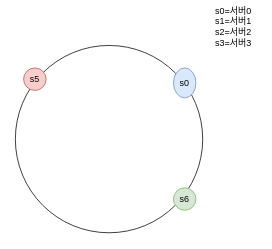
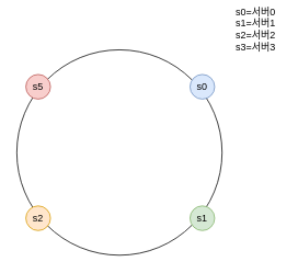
- <mxCell id="6" value="s0" style="ellipse;whiteSpace=wrap;html=1;fillColor=#dae8fc;strokeColor=#6c8ebf;" vertex="1" parent="1"><mxGeometry x="231" y="90" width="30" height="40" as="geometry" /></mxCell>
+ <mxCell id="6" value="s0" style="ellipse;whiteSpace=wrap;html=1;fillColor=#dae8fc;strokeColor=#6c8ebf;" vertex="1" parent="1"><mxGeometry x="231" y="90" width="30" height="30" as="geometry" /></mxCell>
+ <mxCell id="4" value="s2" style="ellipse;whiteSpace=wrap;html=1;fillColor=#ffe6cc;strokeColor=#d79b00;" vertex="1" parent="1"><mxGeometry x="31" y="250" width="30" height="30" as="geometry" /></mxCell>
- <mxCell id="3" value="s6" style="ellipse;whiteSpace=wrap;html=1;fillColor=#d5e8d4;strokeColor=#82b366;" vertex="1" parent="1"><mxGeometry x="231" y="250" width="30" height="30" as="geometry" /></mxCell>
+ <mxCell id="3" value="s1" style="ellipse;whiteSpace=wrap;html=1;fillColor=#d5e8d4;strokeColor=#82b366;" vertex="1" parent="1"><mxGeometry x="231" y="250" width="30" height="30" as="geometry" /></mxCell>
